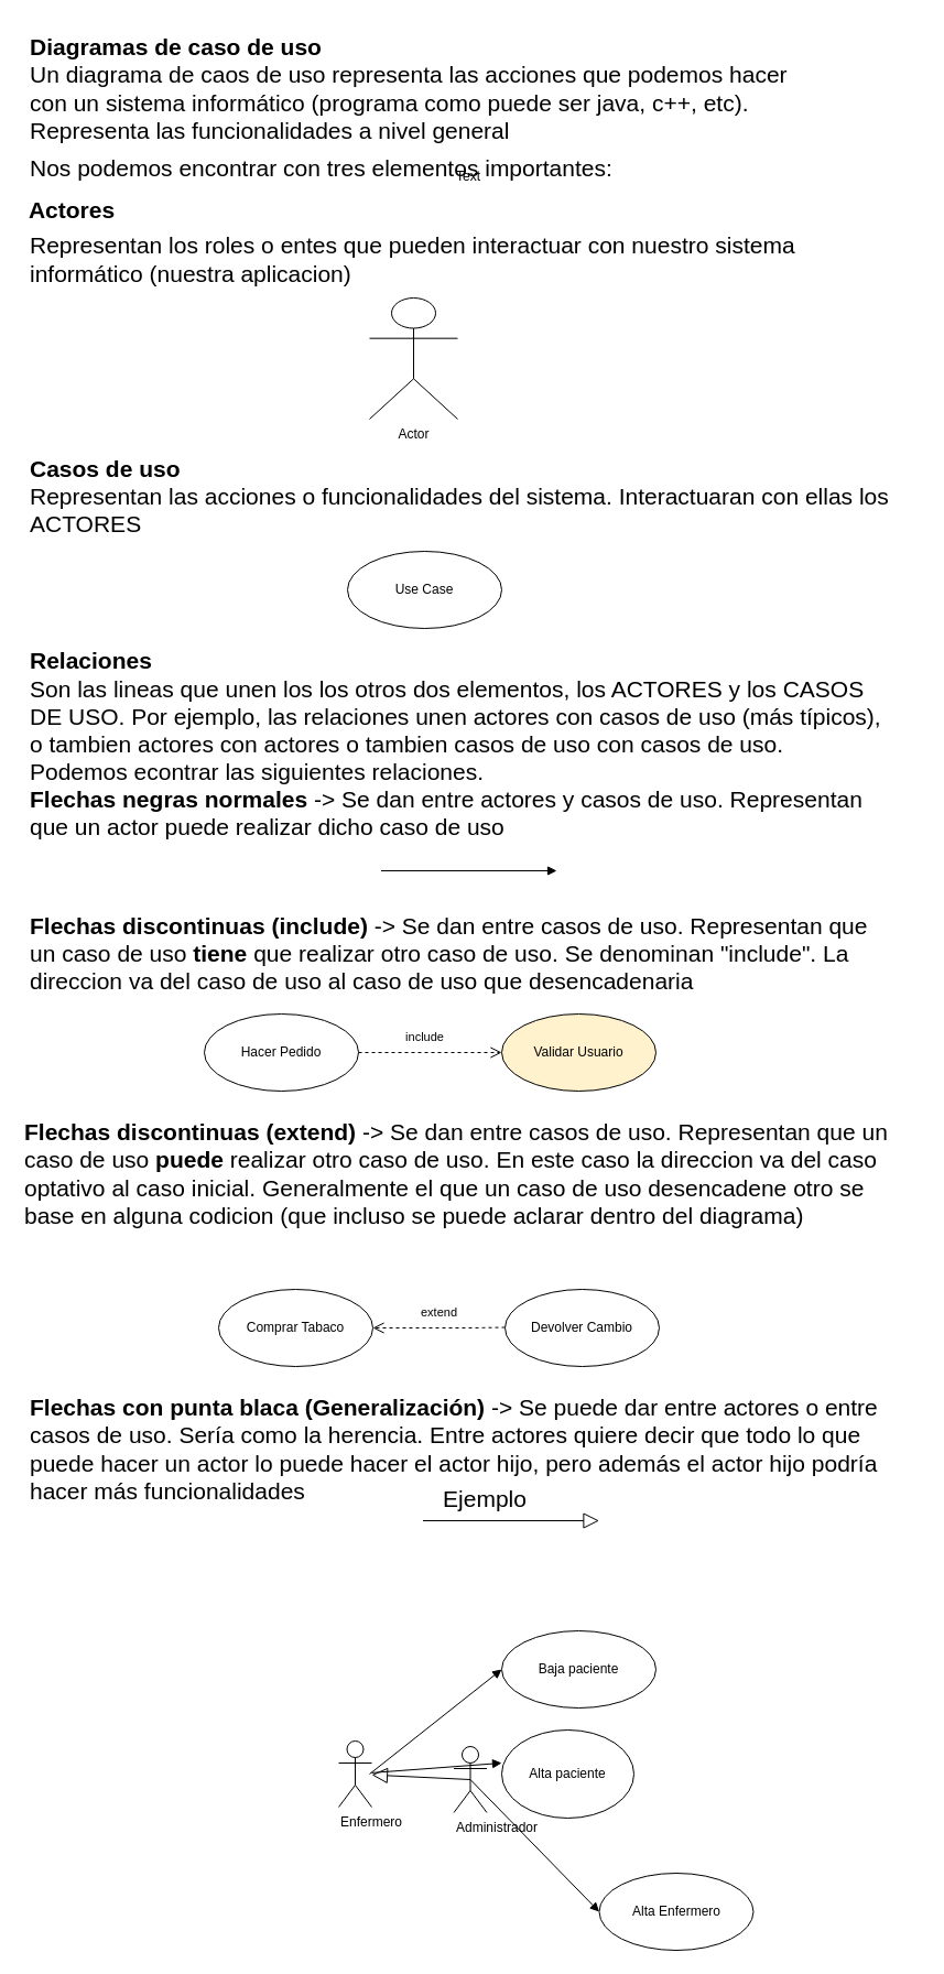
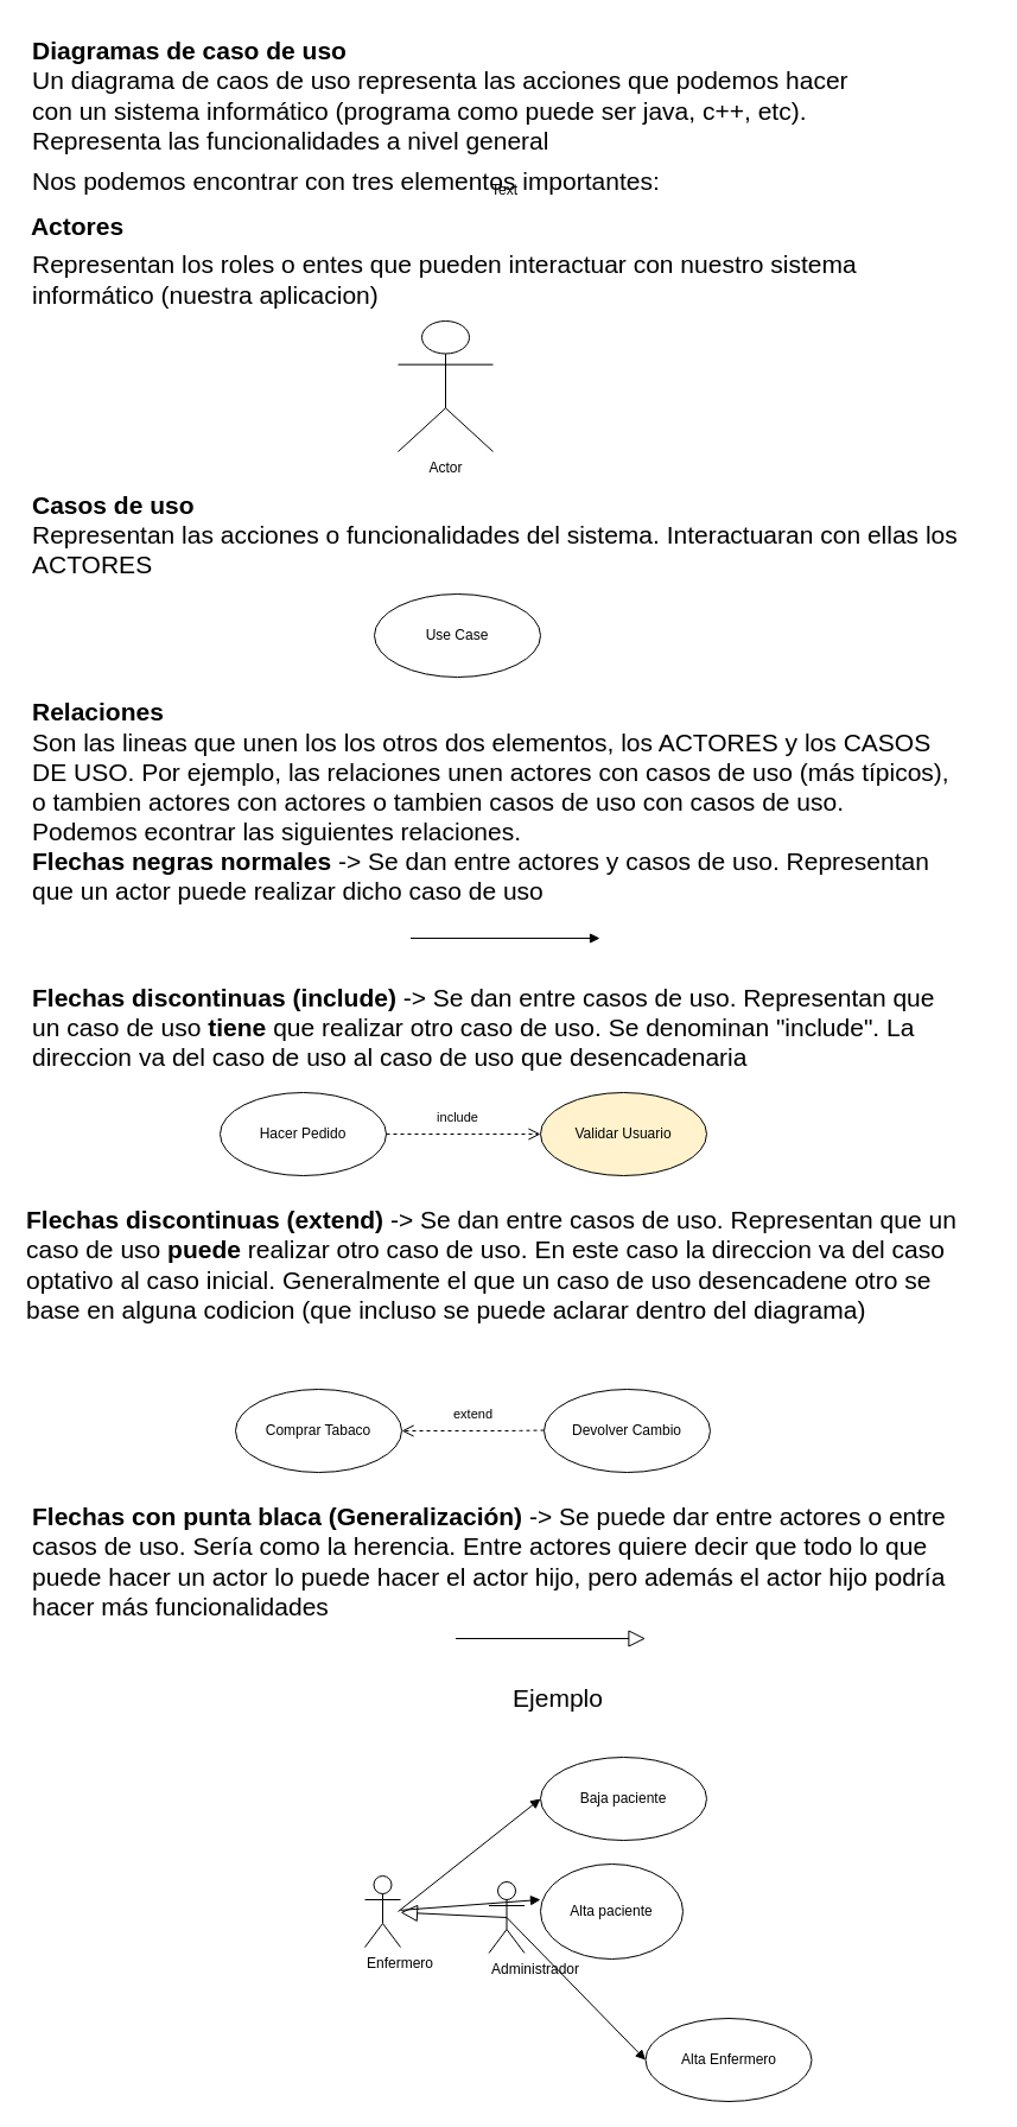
- <mxCell id="31" value="&lt;font style=&quot;font-size: 21px&quot;&gt;Ejemplo&lt;/font&gt;" style="text;html=1;strokeColor=none;fillColor=none;align=center;verticalAlign=middle;whiteSpace=wrap;rounded=0;" parent="1" vertex="1"><mxGeometry x="375" y="1350" width="130" height="20" as="geometry" /></mxCell>
+ <mxCell id="31" value="&lt;font style=&quot;font-size: 21px&quot;&gt;Ejemplo&lt;/font&gt;" style="text;html=1;strokeColor=none;fillColor=none;align=center;verticalAlign=middle;whiteSpace=wrap;rounded=0;" parent="1" vertex="1"><mxGeometry x="405" y="1420" width="130" height="20" as="geometry" /></mxCell>
